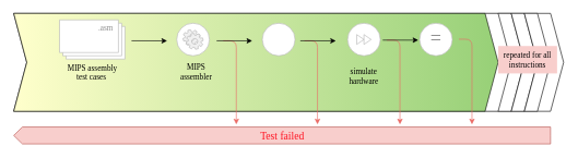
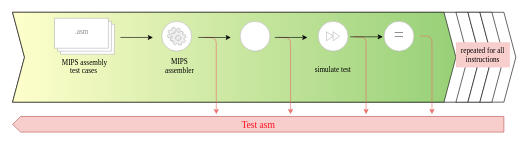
- <mxCell id="9" value="&lt;font color=&quot;#8c8c8c&quot;&gt;.asm&lt;/font&gt;" style="text;html=1;strokeColor=none;fillColor=none;align=center;verticalAlign=middle;whiteSpace=wrap;rounded=0;fontFamily=Avenir;fontSource=https%3A%2F%2Ffonts.googleapis.com%2Fcss%3Ffamily%3DAvenir;" parent="1" vertex="1"><mxGeometry x="141" y="32" width="40" height="20" as="geometry" /></mxCell>
+ <mxCell id="9" value="&lt;font color=&quot;#8c8c8c&quot;&gt;.asm&lt;/font&gt;" style="text;html=1;strokeColor=none;fillColor=none;align=center;verticalAlign=middle;whiteSpace=wrap;rounded=0;fontFamily=Avenir;fontSource=https%3A%2F%2Ffonts.googleapis.com%2Fcss%3Ffamily%3DAvenir;" parent="1" vertex="1"><mxGeometry x="116" y="42" width="40" height="20" as="geometry" /></mxCell>
- <mxCell id="12" value="simulate hardware" style="text;html=1;strokeColor=none;fillColor=none;align=center;verticalAlign=middle;whiteSpace=wrap;rounded=0;fontFamily=Avenir;fontSource=https%3A%2F%2Ffonts.googleapis.com%2Fcss%3Ffamily%3DAvenir;" parent="1" vertex="1"><mxGeometry x="512.12" y="106" width="85.76" height="20" as="geometry" /></mxCell>
+ <mxCell id="12" value="simulate test" style="text;html=1;strokeColor=none;fillColor=none;align=center;verticalAlign=middle;whiteSpace=wrap;rounded=0;fontFamily=Avenir;fontSource=https%3A%2F%2Ffonts.googleapis.com%2Fcss%3Ffamily%3DAvenir;" parent="1" vertex="1"><mxGeometry x="512.12" y="106" width="85.76" height="20" as="geometry" /></mxCell>
- <mxCell id="20" value="&lt;font color=&quot;#ff0f1f&quot; style=&quot;font-size: 16px;&quot;&gt;Test failed&lt;/font&gt;" style="html=1;shadow=0;dashed=0;align=center;verticalAlign=middle;shape=mxgraph.arrows2.arrow;dy=0;dx=13.4;notch=0;strokeColor=#b85450;fontSize=16;flipH=1;fillColor=#f8cecc;fontStyle=0;fontFamily=Avenir;fontSource=https%3A%2F%2Ffonts.googleapis.com%2Fcss%3Ffamily%3DAvenir;" parent="1" vertex="1"><mxGeometry x="20" y="194" width="820" height="26" as="geometry" /></mxCell>
+ <mxCell id="20" value="&lt;font color=&quot;#ff0f1f&quot; style=&quot;font-size: 16px;&quot;&gt;Test asm&lt;/font&gt;" style="html=1;shadow=0;dashed=0;align=center;verticalAlign=middle;shape=mxgraph.arrows2.arrow;dy=0;dx=13.4;notch=0;strokeColor=#b85450;fontSize=16;flipH=1;fillColor=#f8cecc;fontStyle=0;fontFamily=Avenir;fontSource=https%3A%2F%2Ffonts.googleapis.com%2Fcss%3Ffamily%3DAvenir;" parent="1" vertex="1"><mxGeometry x="20" y="194" width="820" height="26" as="geometry" /></mxCell>
